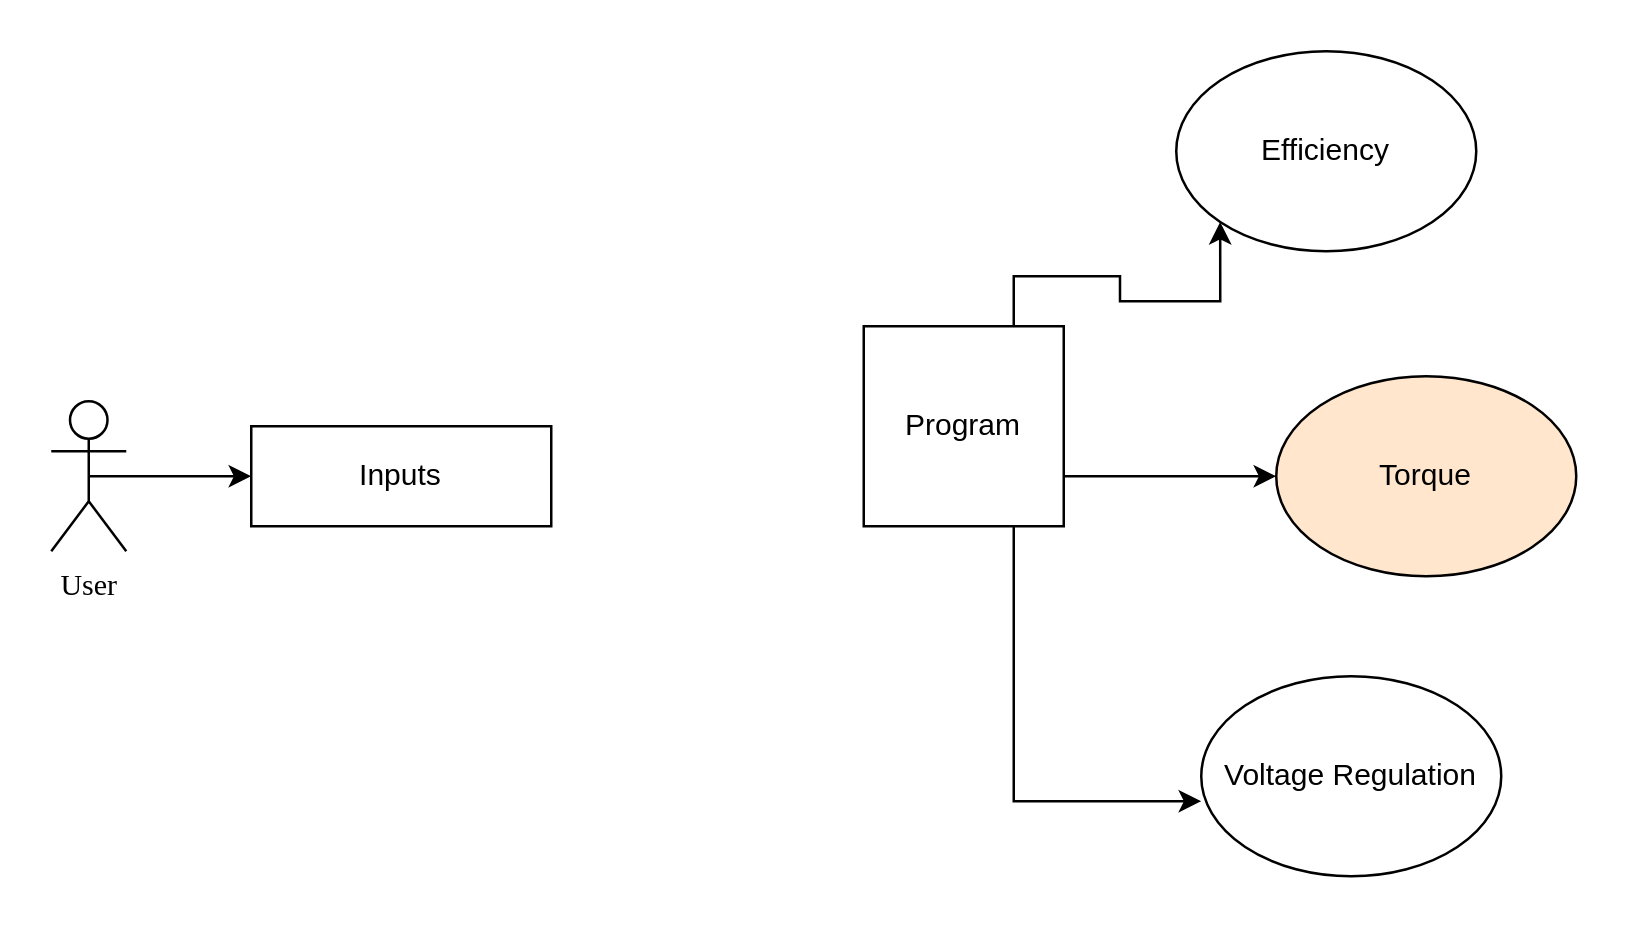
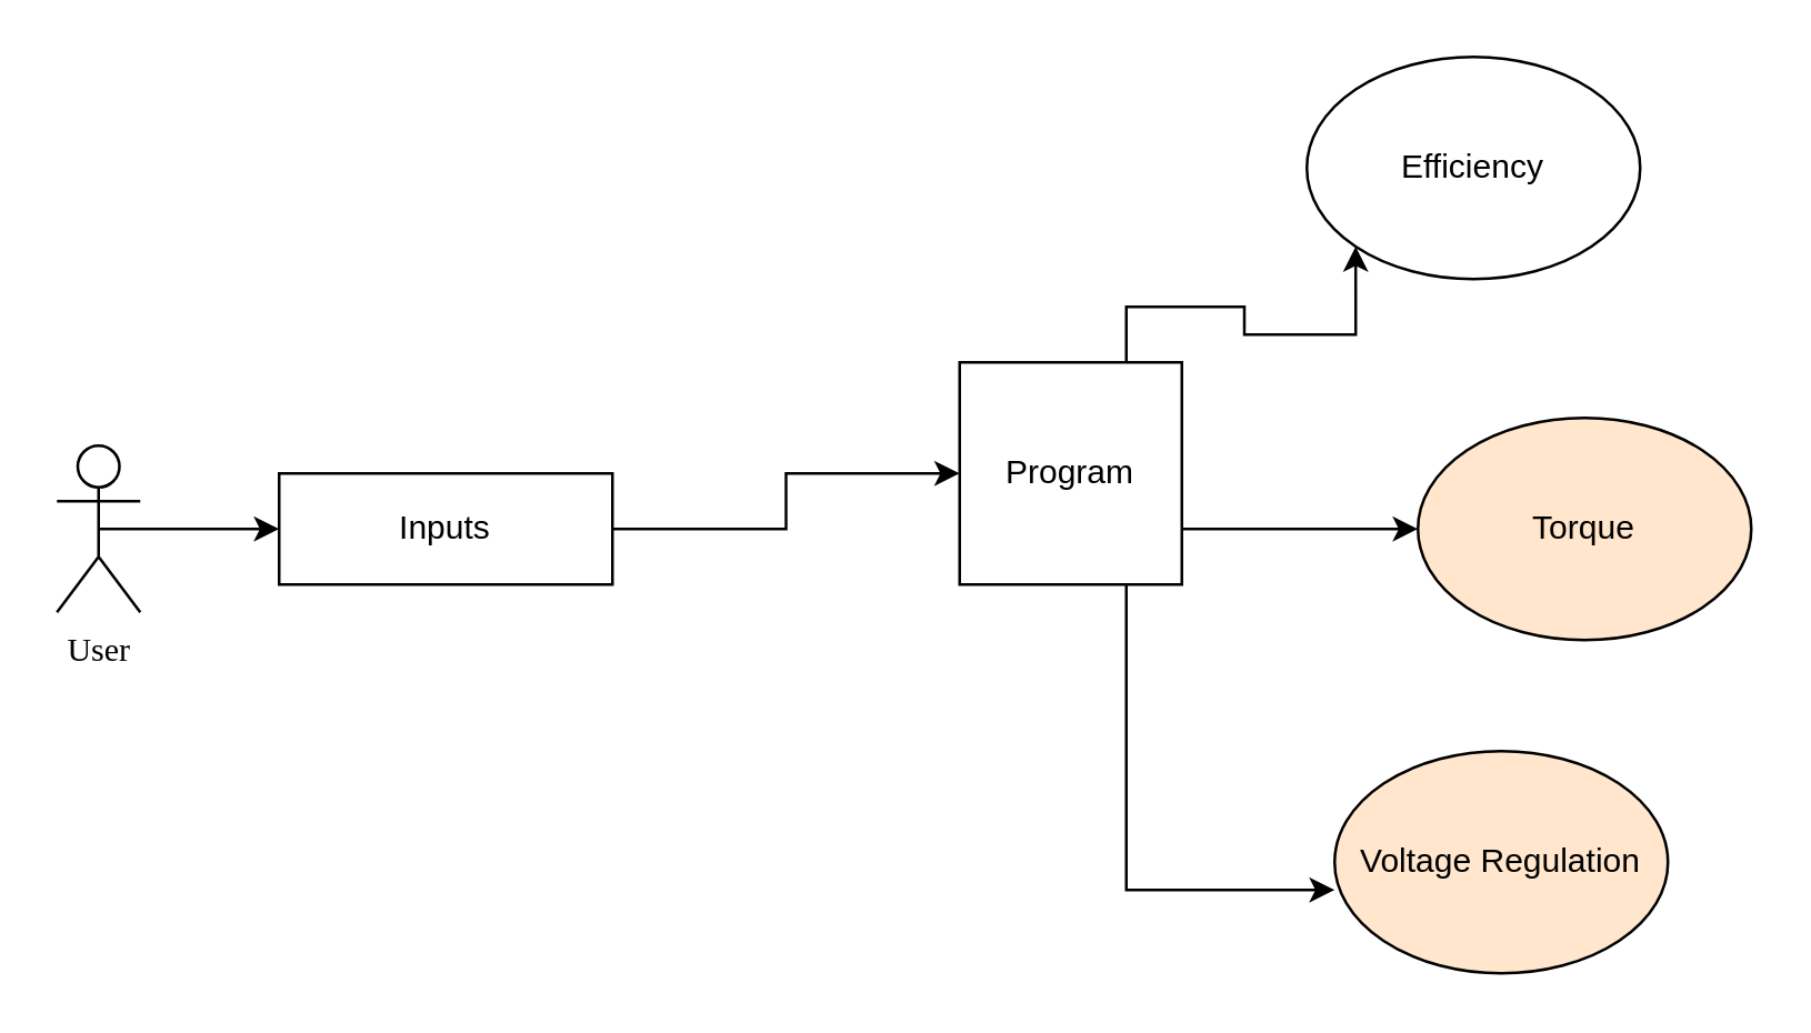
+ <mxCell id="9" style="edgeStyle=orthogonalEdgeStyle;rounded=0;orthogonalLoop=1;jettySize=auto;html=1;exitX=1;exitY=0.5;exitDx=0;exitDy=0;entryX=0;entryY=0.5;entryDx=0;entryDy=0;" edge="1" parent="1" source="10" target="8"><mxGeometry relative="1" as="geometry" /></mxCell>
- <mxCell id="12" value="Voltage Regulation" style="ellipse;whiteSpace=wrap;html=1;strokeColor=#000000;" vertex="1" parent="1"><mxGeometry x="480" y="270" width="120" height="80" as="geometry" /></mxCell>
+ <mxCell id="12" value="Voltage Regulation" style="ellipse;whiteSpace=wrap;html=1;strokeColor=#000000;fillColor=#ffe6cc;" vertex="1" parent="1"><mxGeometry x="480" y="270" width="120" height="80" as="geometry" /></mxCell>
